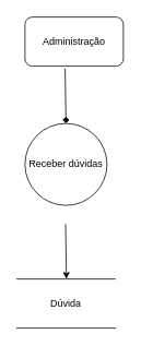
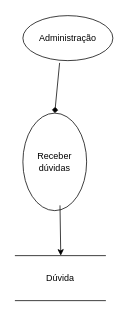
- <mxCell id="2" value="Administração" style="rounded=1;whiteSpace=wrap;html=1;" vertex="1" parent="1"><mxGeometry x="30" y="20" width="120" height="60" as="geometry" /></mxCell>
+ <mxCell id="2" value="Administração" style="ellipse;whiteSpace=wrap;html=1;" vertex="1" parent="1"><mxGeometry x="30" y="20" width="120" height="60" as="geometry" /></mxCell>
- <mxCell id="3" value="Receber dúvidas" style="ellipse;whiteSpace=wrap;html=1;aspect=fixed;" vertex="1" parent="1"><mxGeometry x="30" y="150" width="100" height="100" as="geometry" /></mxCell>
+ <mxCell id="3" value="Receber dúvidas" style="ellipse;whiteSpace=wrap;html=1;aspect=fixed;" vertex="1" parent="1"><mxGeometry x="30" y="150" width="85" height="130" as="geometry" /></mxCell>
